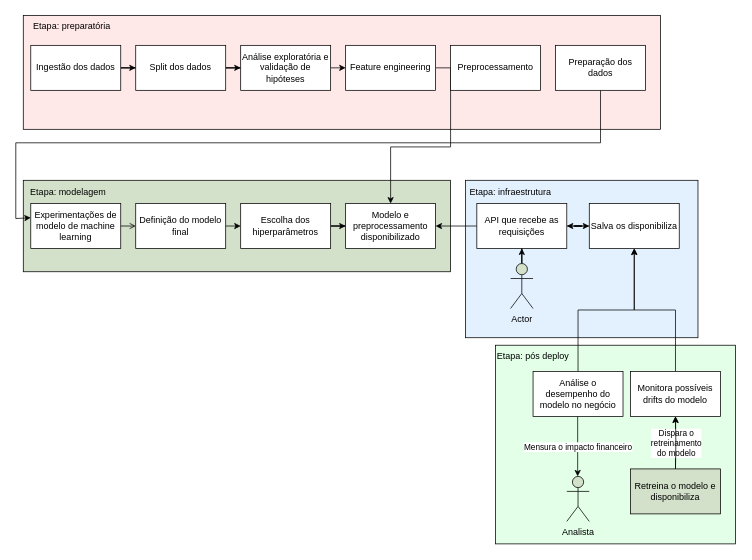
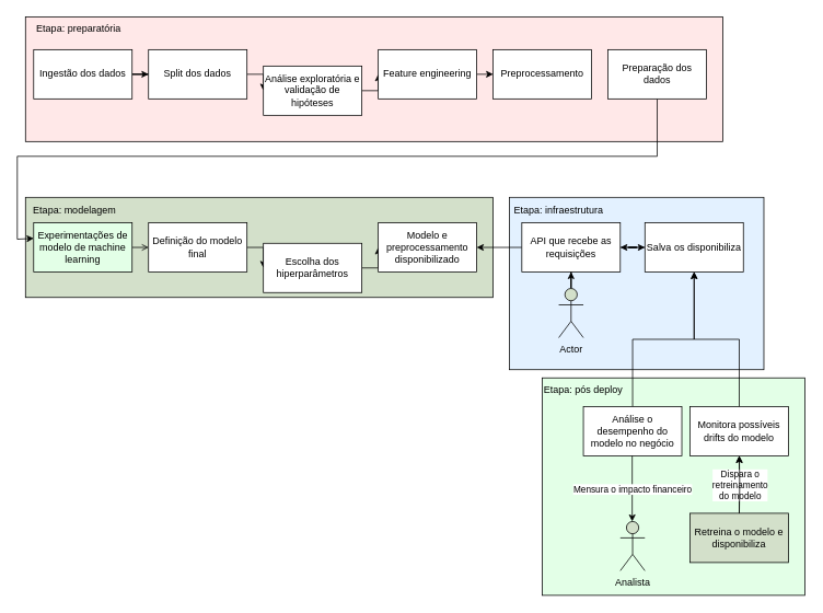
- <mxCell id="11" value="Análise exploratória e validação de hipóteses" style="rounded=0;whiteSpace=wrap;html=1;" vertex="1" parent="1"><mxGeometry x="320" y="60" width="120" height="60" as="geometry" /></mxCell>
+ <mxCell id="11" value="Análise exploratória e validação de hipóteses" style="rounded=0;whiteSpace=wrap;html=1;" vertex="1" parent="1"><mxGeometry x="320" y="80" width="120" height="60" as="geometry" /></mxCell>
- <mxCell id="12" style="edgeStyle=orthogonalEdgeStyle;rounded=0;orthogonalLoop=1;jettySize=auto;html=1;exitX=1;exitY=0.5;exitDx=0;exitDy=0;" edge="1" parent="1" source="13" target="24"><mxGeometry relative="1" as="geometry" /></mxCell>
+ <mxCell id="12" style="edgeStyle=orthogonalEdgeStyle;rounded=0;orthogonalLoop=1;jettySize=auto;html=1;exitX=1;exitY=0.5;exitDx=0;exitDy=0;entryX=0;entryY=0.5;entryDx=0;entryDy=0;" edge="1" parent="1" source="13" target="14"><mxGeometry relative="1" as="geometry" /></mxCell>
- <mxCell id="19" value="Experimentações de modelo de machine learning" style="rounded=0;whiteSpace=wrap;html=1;" vertex="1" parent="1"><mxGeometry x="40" y="271" width="120" height="60" as="geometry" /></mxCell>
+ <mxCell id="19" value="Experimentações de modelo de machine learning" style="rounded=0;whiteSpace=wrap;html=1;fillColor=#e3ffe7;" vertex="1" parent="1"><mxGeometry x="40" y="271" width="120" height="60" as="geometry" /></mxCell>
- <mxCell id="23" value="Escolha dos hiperparâmetros" style="rounded=0;whiteSpace=wrap;html=1;" vertex="1" parent="1"><mxGeometry x="320" y="271" width="120" height="60" as="geometry" /></mxCell>
+ <mxCell id="23" value="Escolha dos hiperparâmetros" style="rounded=0;whiteSpace=wrap;html=1;" vertex="1" parent="1"><mxGeometry x="320" y="296" width="120" height="60" as="geometry" /></mxCell>
